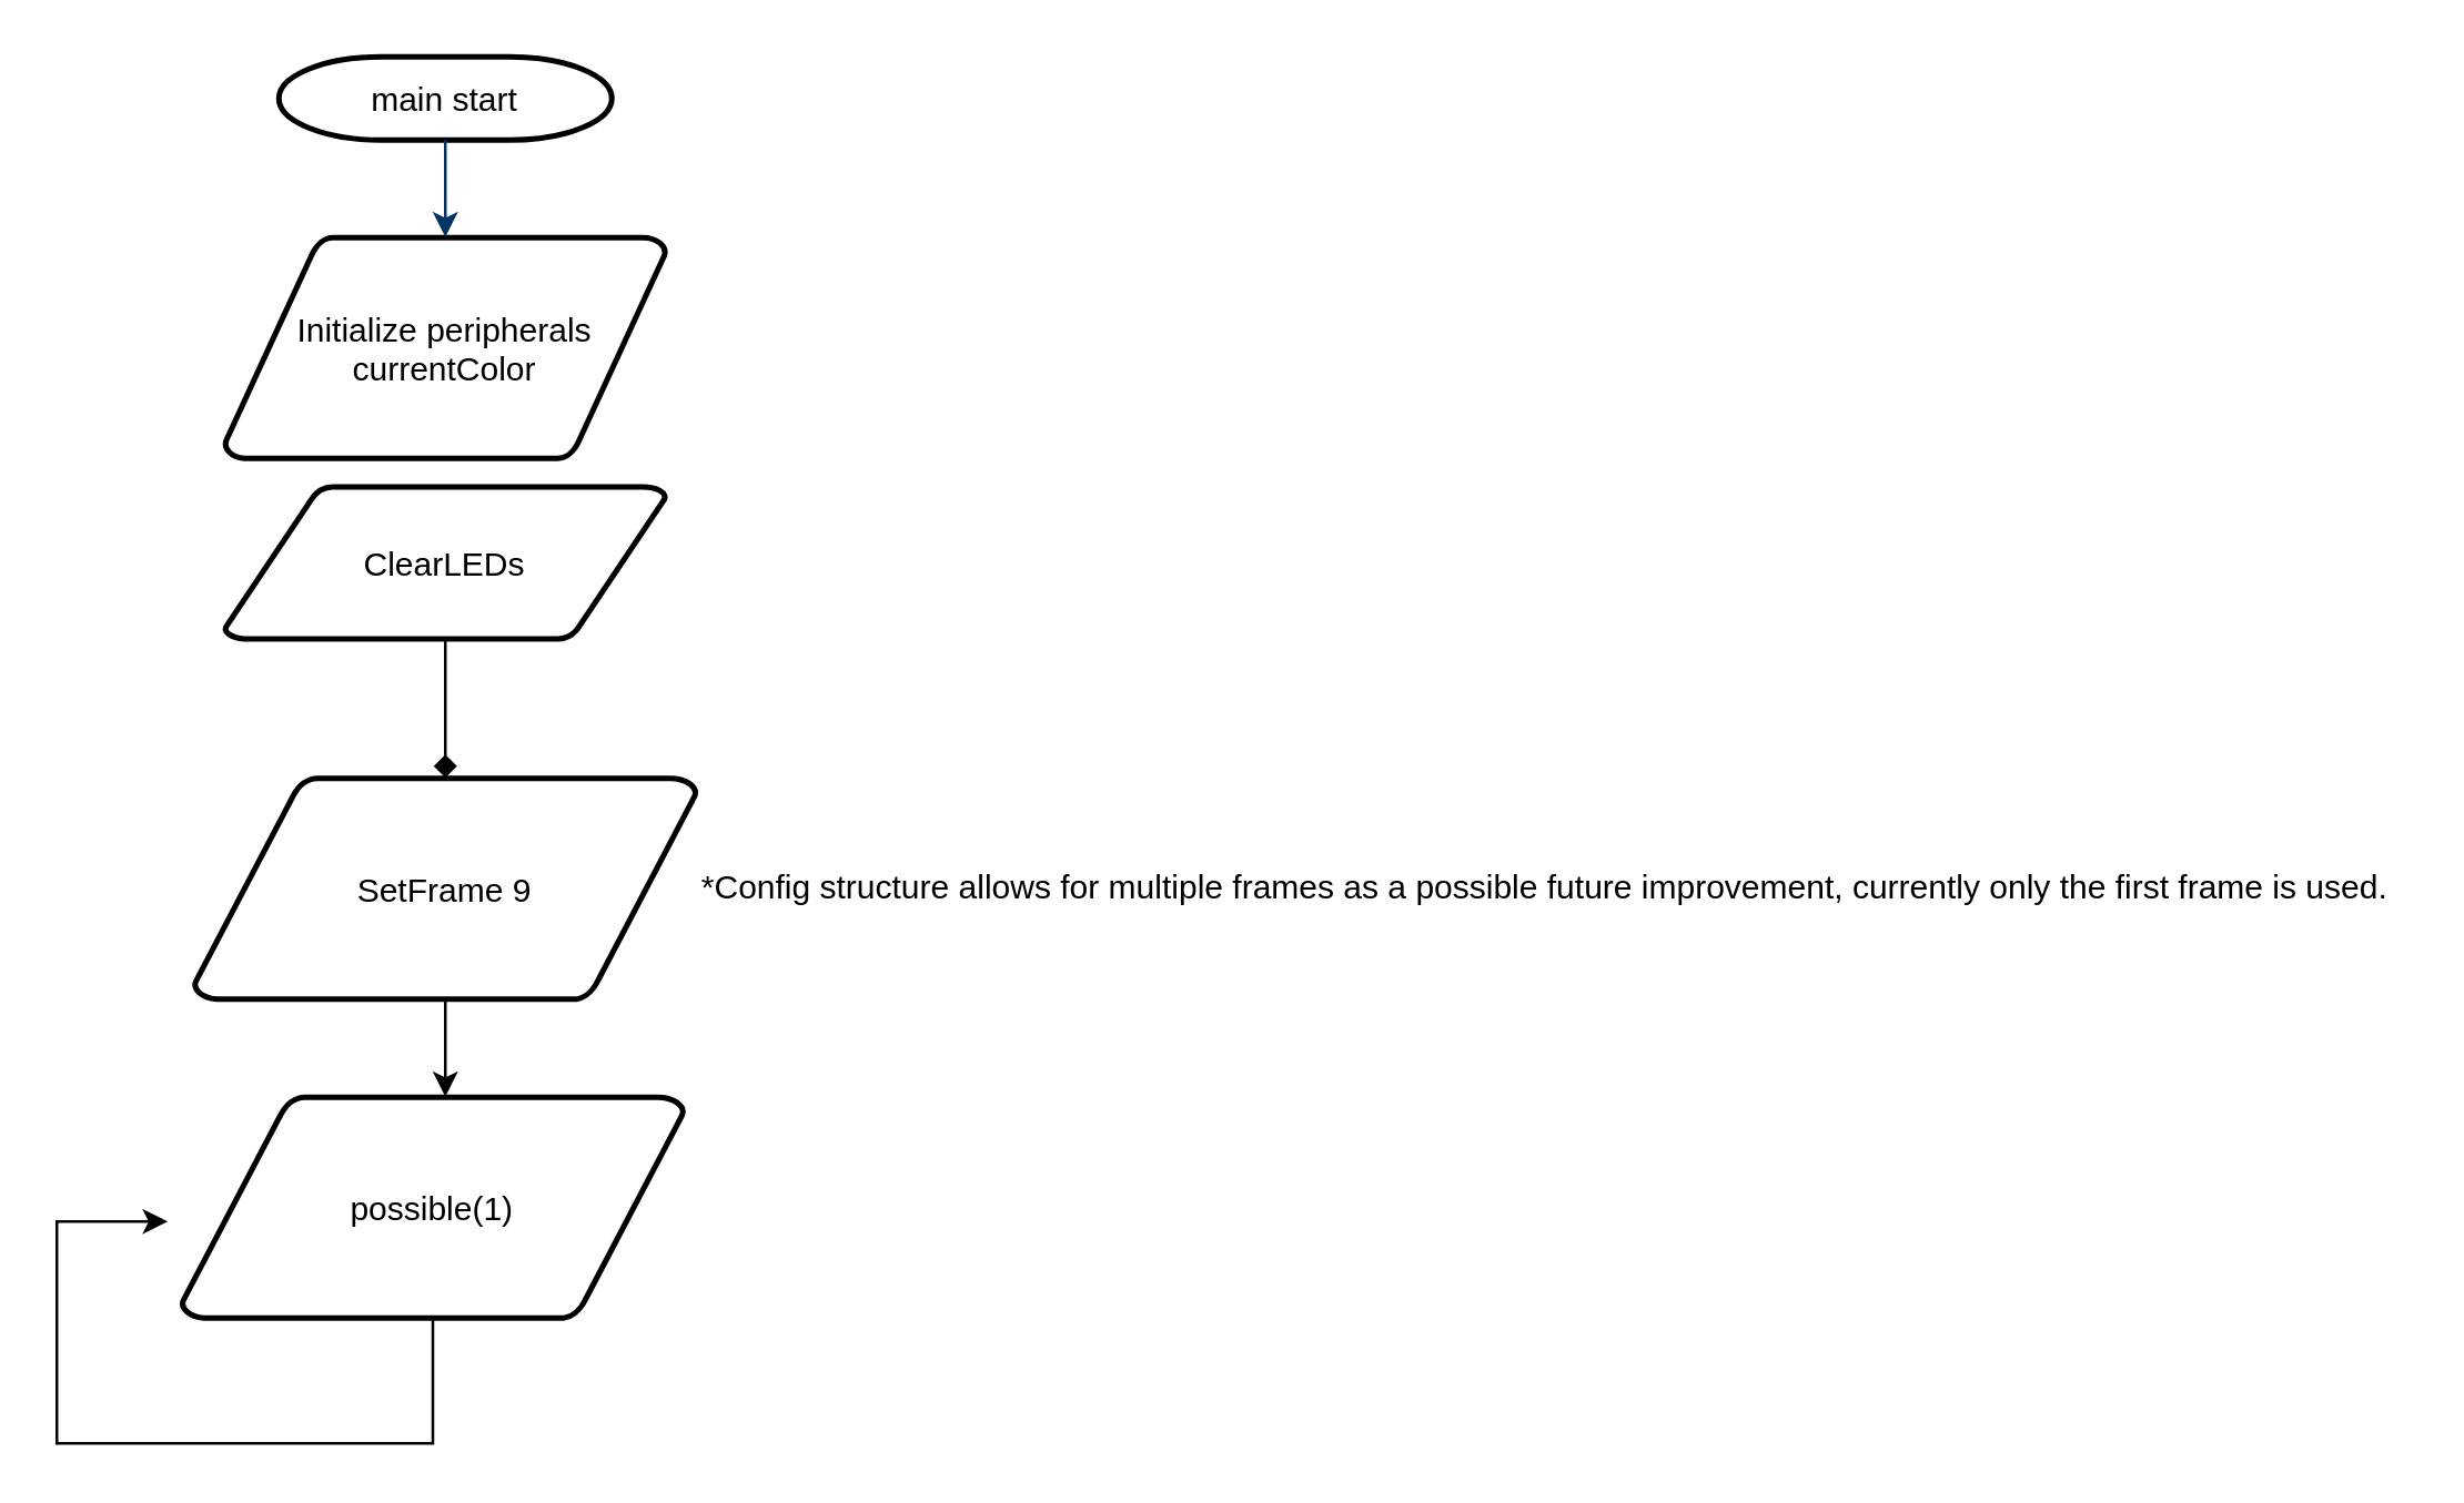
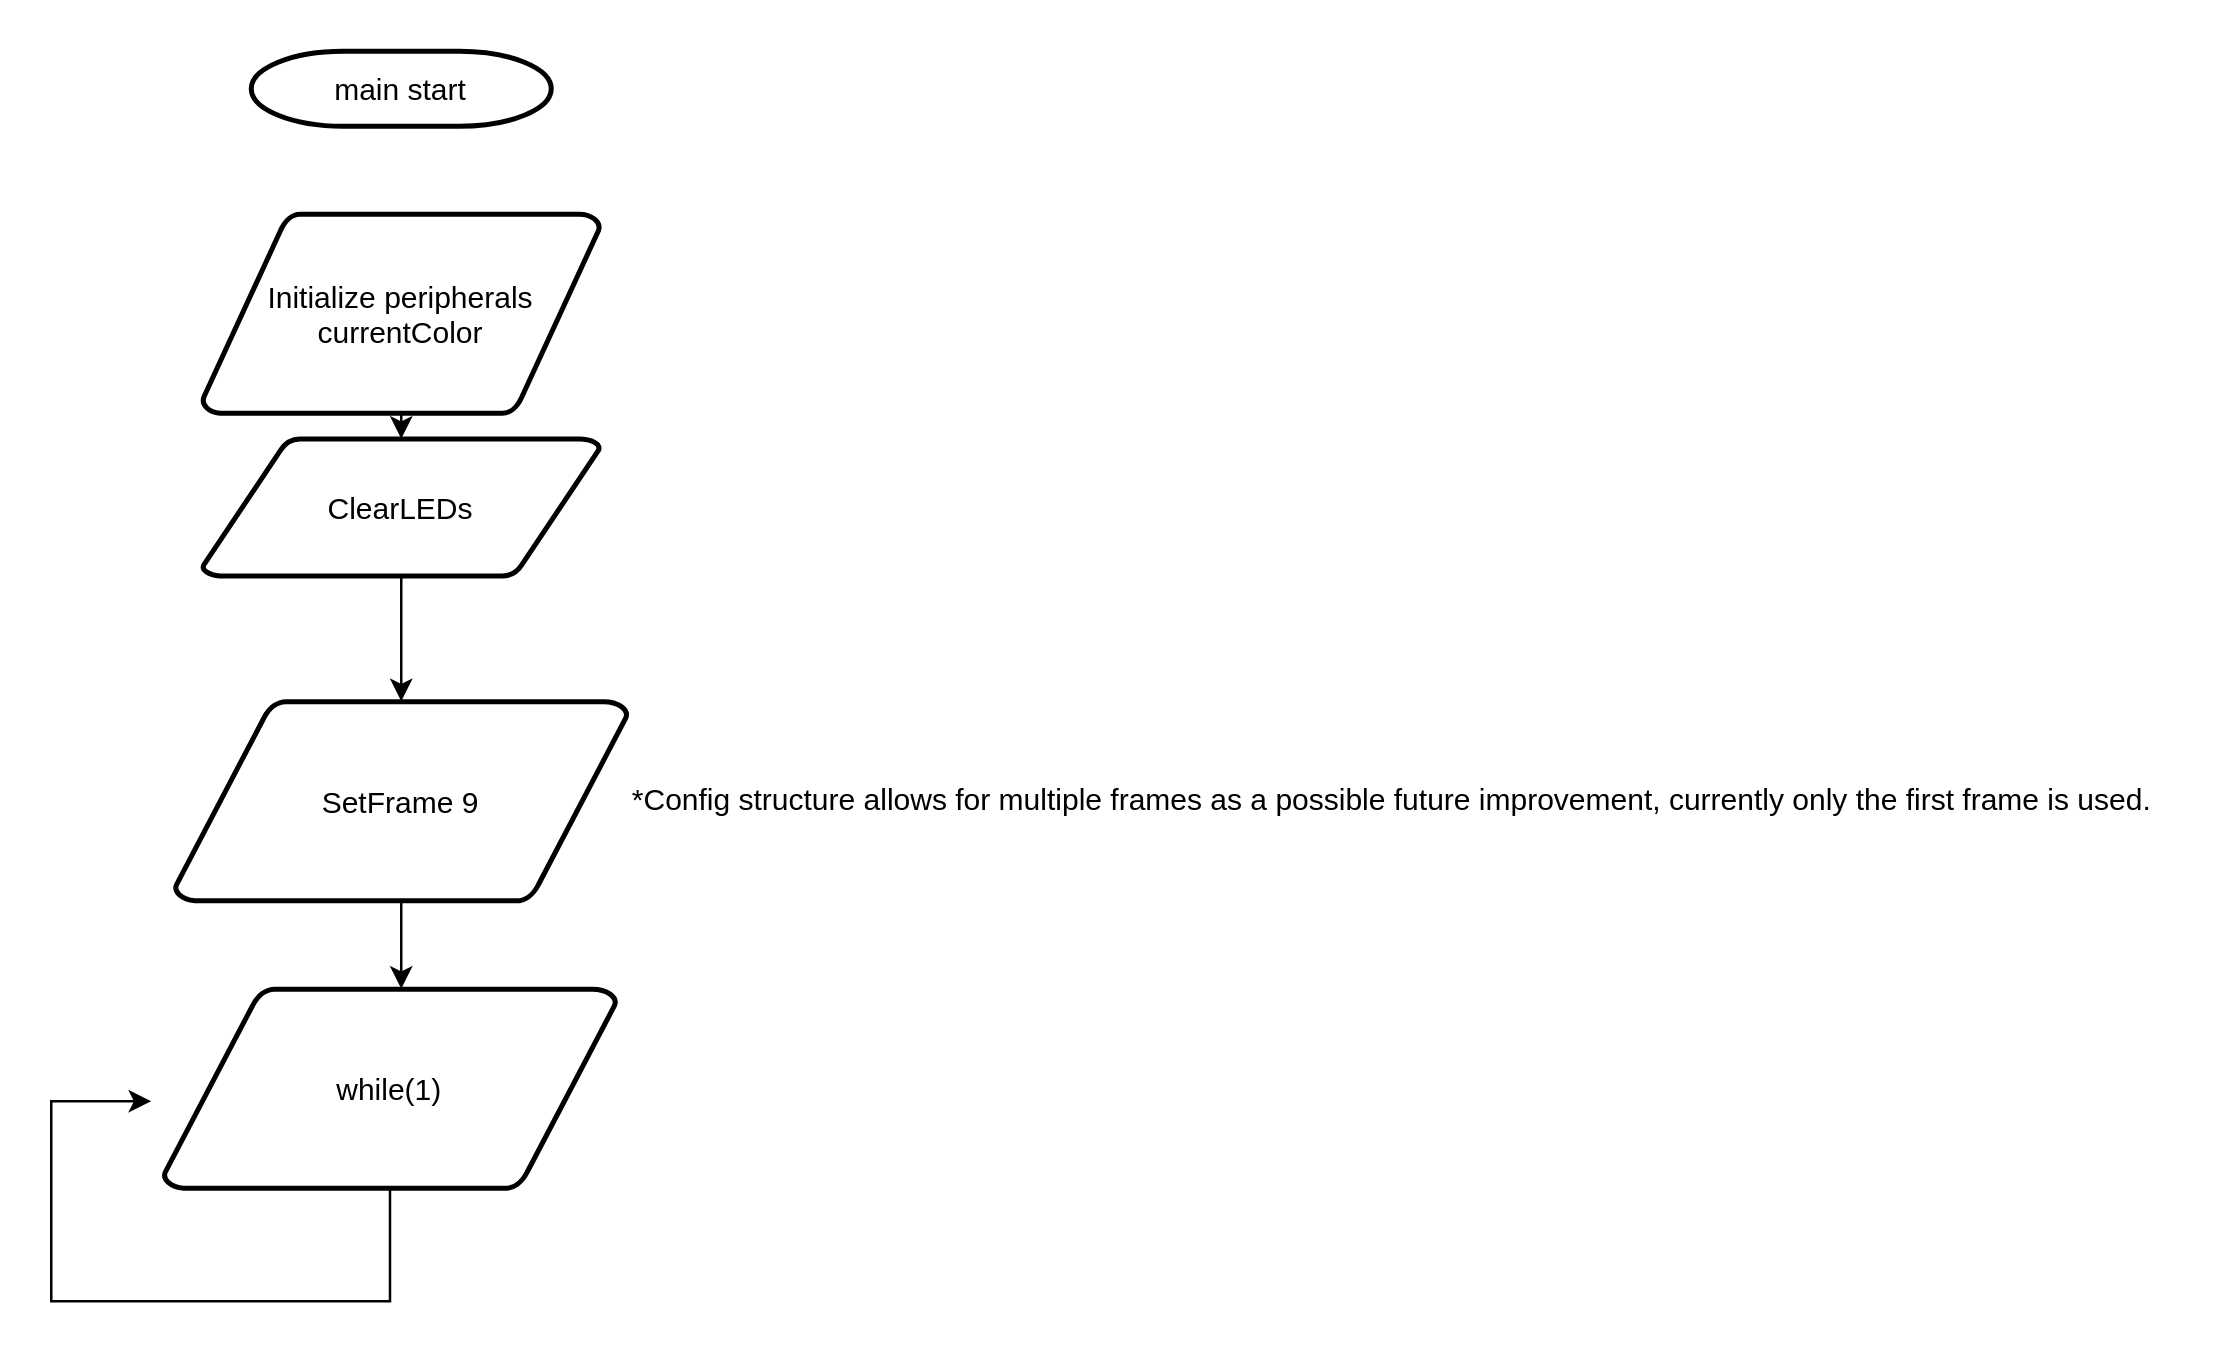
- <mxCell id="4" value="" style="fontStyle=1;strokeColor=#003366;strokeWidth=1;" parent="1" source="2" target="3" edge="1"><mxGeometry relative="1" as="geometry" /></mxCell>
+ <mxCell id="9" value="" style="endArrow=classic;html=1;exitX=0.5;exitY=1;exitDx=0;exitDy=0;exitPerimeter=0;entryX=0.5;entryY=0;entryDx=0;entryDy=0;entryPerimeter=0;" parent="1" source="3" target="8" edge="1"><mxGeometry width="50" height="50" relative="1" as="geometry"><mxPoint x="160" y="140" as="sourcePoint" /><mxPoint x="160" y="245" as="targetPoint" /></mxGeometry></mxCell>
- <mxCell id="5" value="" style="endArrow=diamond;html=1;exitX=0.5;exitY=1;exitDx=0;exitDy=0;exitPerimeter=0;entryX=0.5;entryY=0;entryDx=0;entryDy=0;entryPerimeter=0;" parent="1" source="8" target="6" edge="1"><mxGeometry width="50" height="50" relative="1" as="geometry"><mxPoint x="230" y="295" as="sourcePoint" /><mxPoint x="160" y="218" as="targetPoint" /></mxGeometry></mxCell>
+ <mxCell id="5" value="" style="endArrow=classic;html=1;exitX=0.5;exitY=1;exitDx=0;exitDy=0;exitPerimeter=0;entryX=0.5;entryY=0;entryDx=0;entryDy=0;entryPerimeter=0;" parent="1" source="8" target="6" edge="1"><mxGeometry width="50" height="50" relative="1" as="geometry"><mxPoint x="230" y="295" as="sourcePoint" /><mxPoint x="160" y="218" as="targetPoint" /></mxGeometry></mxCell>
- <mxCell id="11" value="possible(1)" style="shape=mxgraph.flowchart.data;strokeWidth=2;gradientColor=none;gradientDirection=north;fontStyle=0;" parent="1" vertex="1"><mxGeometry x="65" y="395" width="181" height="80" as="geometry" /></mxCell>
+ <mxCell id="11" value="while(1)" style="shape=mxgraph.flowchart.data;strokeWidth=2;gradientColor=none;gradientDirection=north;fontStyle=0;" parent="1" vertex="1"><mxGeometry x="65" y="395" width="181" height="80" as="geometry" /></mxCell>
